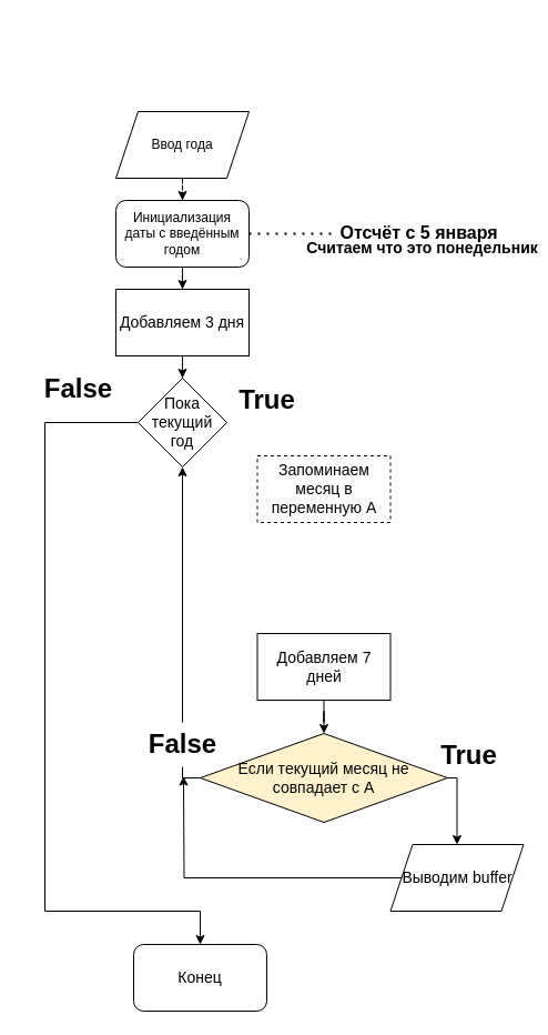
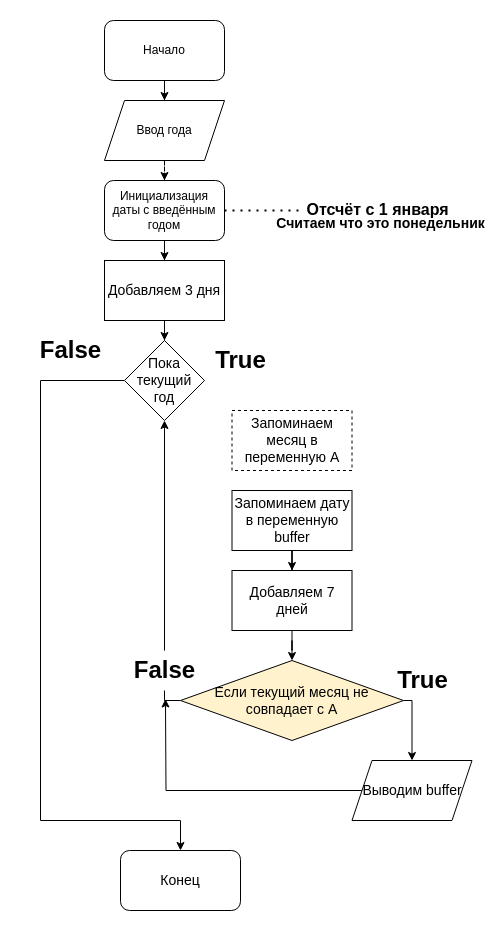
+ <mxCell id="3" value="Начало" style="rounded=1;whiteSpace=wrap;html=1;" vertex="1" parent="1"><mxGeometry x="104" y="20" width="120" height="60" as="geometry" /></mxCell>
+ <mxCell id="2" style="edgeStyle=orthogonalEdgeStyle;rounded=0;orthogonalLoop=1;jettySize=auto;html=1;entryX=0.5;entryY=0;entryDx=0;entryDy=0;" edge="1" parent="1" source="3" target="5"><mxGeometry relative="1" as="geometry" /></mxCell>
- <mxCell id="8" value="&lt;font style=&quot;font-size: 16px;&quot;&gt;Отсчёт с 5 января&lt;/font&gt;" style="text;strokeColor=none;fillColor=none;html=1;fontSize=24;fontStyle=1;verticalAlign=middle;align=center;" vertex="1" parent="1"><mxGeometry x="327" y="187" width="100" height="40" as="geometry" /></mxCell>
+ <mxCell id="8" value="&lt;font style=&quot;font-size: 16px;&quot;&gt;Отсчёт с 1 января&lt;/font&gt;" style="text;strokeColor=none;fillColor=none;html=1;fontSize=24;fontStyle=1;verticalAlign=middle;align=center;" vertex="1" parent="1"><mxGeometry x="327" y="187" width="100" height="40" as="geometry" /></mxCell>
+ <mxCell id="17" value="Запоминаем дату в переменную buffer" style="rounded=0;whiteSpace=wrap;html=1;fontSize=14;" vertex="1" parent="1"><mxGeometry x="231.5" y="490" width="120" height="60" as="geometry" /></mxCell>
+ <mxCell id="16" style="edgeStyle=orthogonalEdgeStyle;rounded=0;orthogonalLoop=1;jettySize=auto;html=1;fontSize=14;" edge="1" parent="1" source="17" target="19"><mxGeometry relative="1" as="geometry" /></mxCell>
